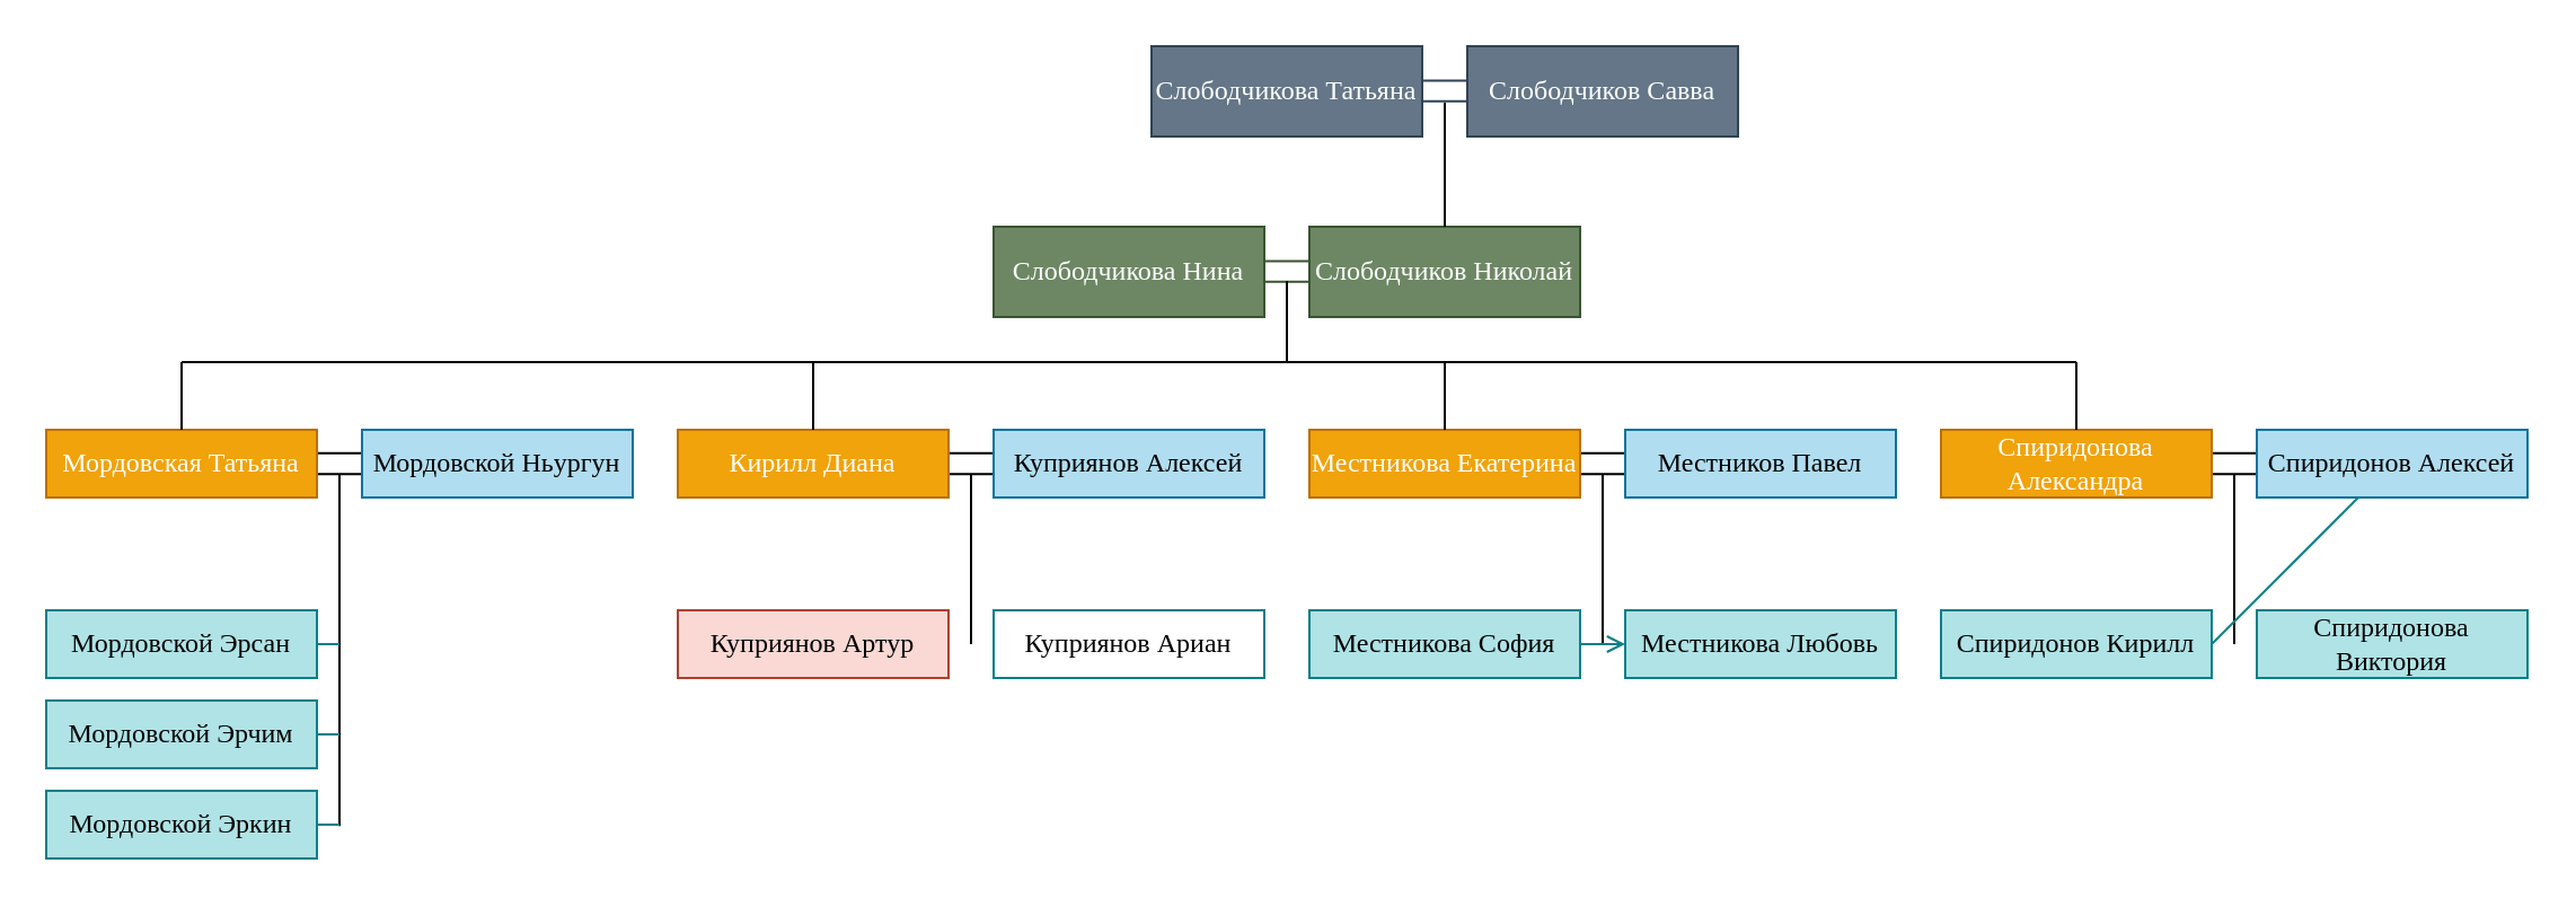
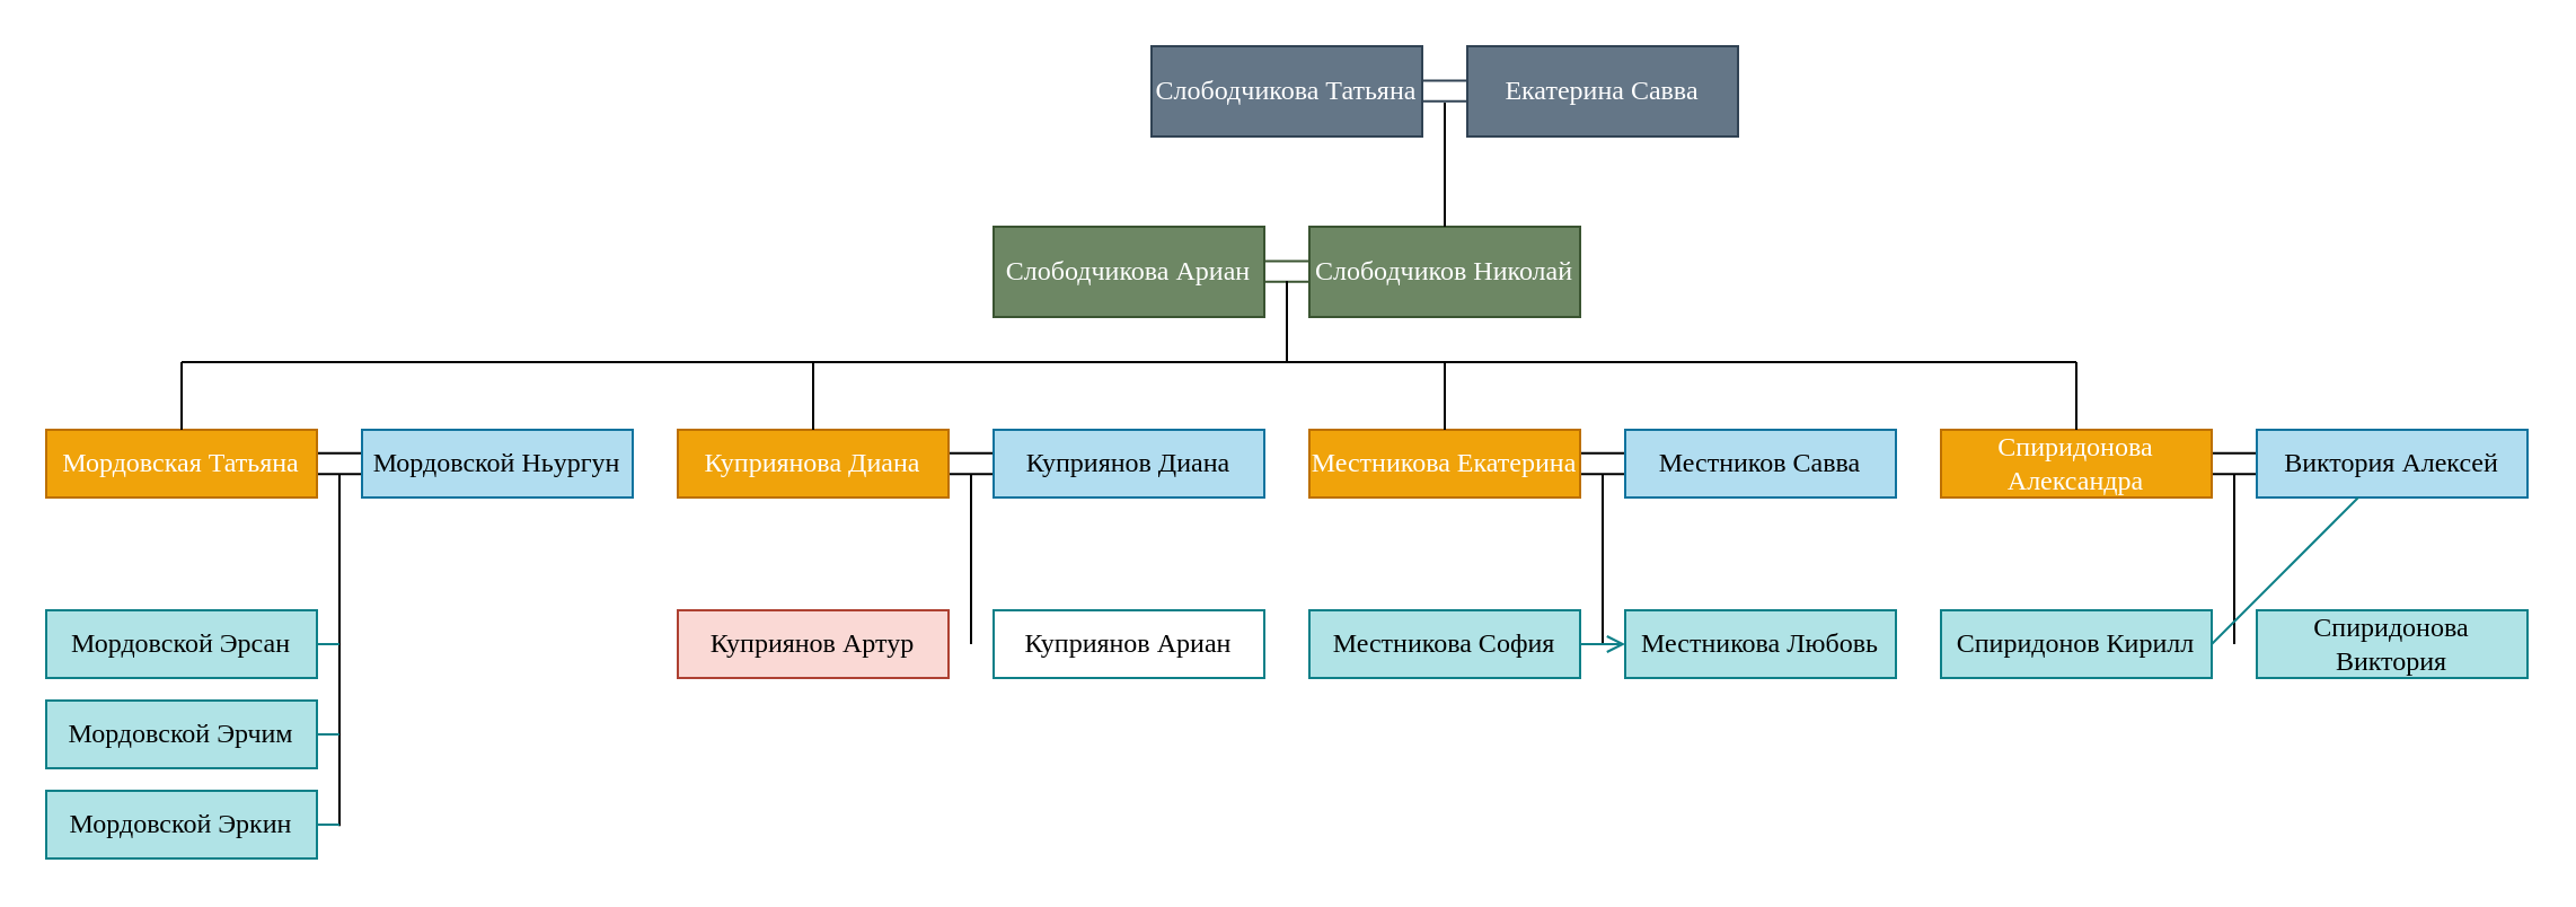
- <mxCell id="35" value="Слободчиков Савва" style="rounded=0;whiteSpace=wrap;html=1;fillColor=#647687;strokeColor=#314354;fontColor=#ffffff;fontFamily=Verdana;" vertex="1" parent="1"><mxGeometry x="650" y="20" width="120" height="40" as="geometry" /></mxCell>
+ <mxCell id="35" value="Екатерина Савва" style="rounded=0;whiteSpace=wrap;html=1;fillColor=#647687;strokeColor=#314354;fontColor=#ffffff;fontFamily=Verdana;" vertex="1" parent="1"><mxGeometry x="650" y="20" width="120" height="40" as="geometry" /></mxCell>
- <mxCell id="32" value="Слободчикова Нина" style="rounded=0;whiteSpace=wrap;html=1;fillColor=#6d8764;strokeColor=#3A5431;fontColor=#ffffff;fontFamily=Verdana;" vertex="1" parent="1"><mxGeometry x="440" y="100" width="120" height="40" as="geometry" /></mxCell>
+ <mxCell id="32" value="Слободчикова Ариан" style="rounded=0;whiteSpace=wrap;html=1;fillColor=#6d8764;strokeColor=#3A5431;fontColor=#ffffff;fontFamily=Verdana;" vertex="1" parent="1"><mxGeometry x="440" y="100" width="120" height="40" as="geometry" /></mxCell>
- <mxCell id="5" value="Кирилл Диана" style="rounded=0;whiteSpace=wrap;html=1;fillColor=#f0a30a;strokeColor=#BD7000;fontColor=#ffffff;fontFamily=Verdana;" vertex="1" parent="1"><mxGeometry x="300" y="190" width="120" height="30" as="geometry" /></mxCell>
+ <mxCell id="5" value="Куприянова Диана" style="rounded=0;whiteSpace=wrap;html=1;fillColor=#f0a30a;strokeColor=#BD7000;fontColor=#ffffff;fontFamily=Verdana;" vertex="1" parent="1"><mxGeometry x="300" y="190" width="120" height="30" as="geometry" /></mxCell>
- <mxCell id="6" value="Куприянов Алексей" style="rounded=0;whiteSpace=wrap;html=1;fillColor=#b1ddf0;strokeColor=#10739e;fontFamily=Verdana;" vertex="1" parent="1"><mxGeometry x="440" y="190" width="120" height="30" as="geometry" /></mxCell>
+ <mxCell id="6" value="Куприянов Диана" style="rounded=0;whiteSpace=wrap;html=1;fillColor=#b1ddf0;strokeColor=#10739e;fontFamily=Verdana;" vertex="1" parent="1"><mxGeometry x="440" y="190" width="120" height="30" as="geometry" /></mxCell>
- <mxCell id="22" value="Местников Павел" style="rounded=0;whiteSpace=wrap;html=1;fillColor=#b1ddf0;strokeColor=#10739e;fontFamily=Verdana;" vertex="1" parent="1"><mxGeometry x="720" y="190" width="120" height="30" as="geometry" /></mxCell>
+ <mxCell id="22" value="Местников Савва" style="rounded=0;whiteSpace=wrap;html=1;fillColor=#b1ddf0;strokeColor=#10739e;fontFamily=Verdana;" vertex="1" parent="1"><mxGeometry x="720" y="190" width="120" height="30" as="geometry" /></mxCell>
- <mxCell id="29" value="Спиридонов Алексей" style="rounded=0;whiteSpace=wrap;html=1;fillColor=#b1ddf0;strokeColor=#10739e;fontFamily=Verdana;" vertex="1" parent="1"><mxGeometry x="1000" y="190" width="120" height="30" as="geometry" /></mxCell>
+ <mxCell id="29" value="Виктория Алексей" style="rounded=0;whiteSpace=wrap;html=1;fillColor=#b1ddf0;strokeColor=#10739e;fontFamily=Verdana;" vertex="1" parent="1"><mxGeometry x="1000" y="190" width="120" height="30" as="geometry" /></mxCell>
